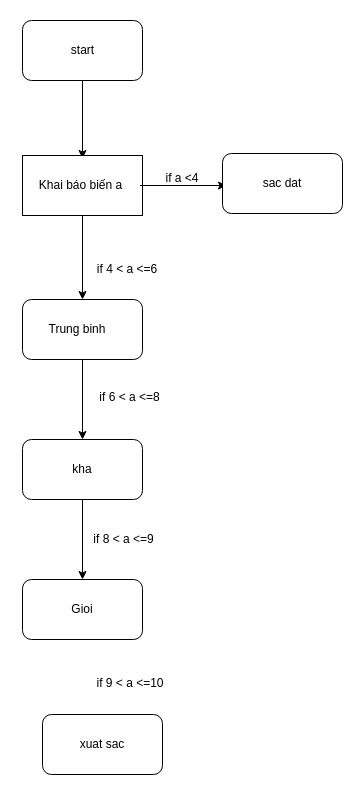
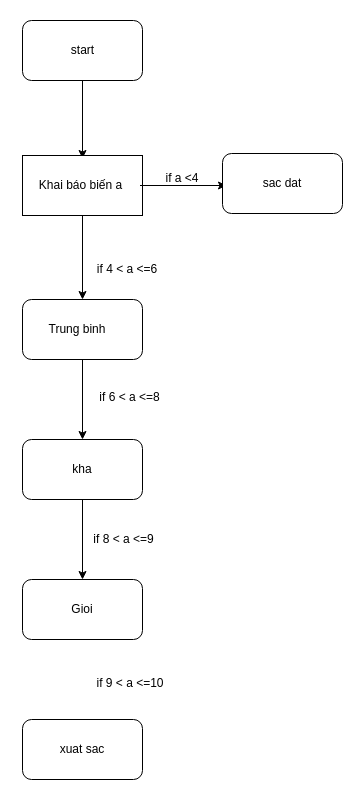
- <mxCell id="17" value="xuat sac" style="rounded=1;whiteSpace=wrap;html=1;" vertex="1" parent="1"><mxGeometry x="42" y="714" width="120" height="60" as="geometry" /></mxCell>
+ <mxCell id="17" value="xuat sac" style="rounded=1;whiteSpace=wrap;html=1;" vertex="1" parent="1"><mxGeometry x="22" y="719" width="120" height="60" as="geometry" /></mxCell>
